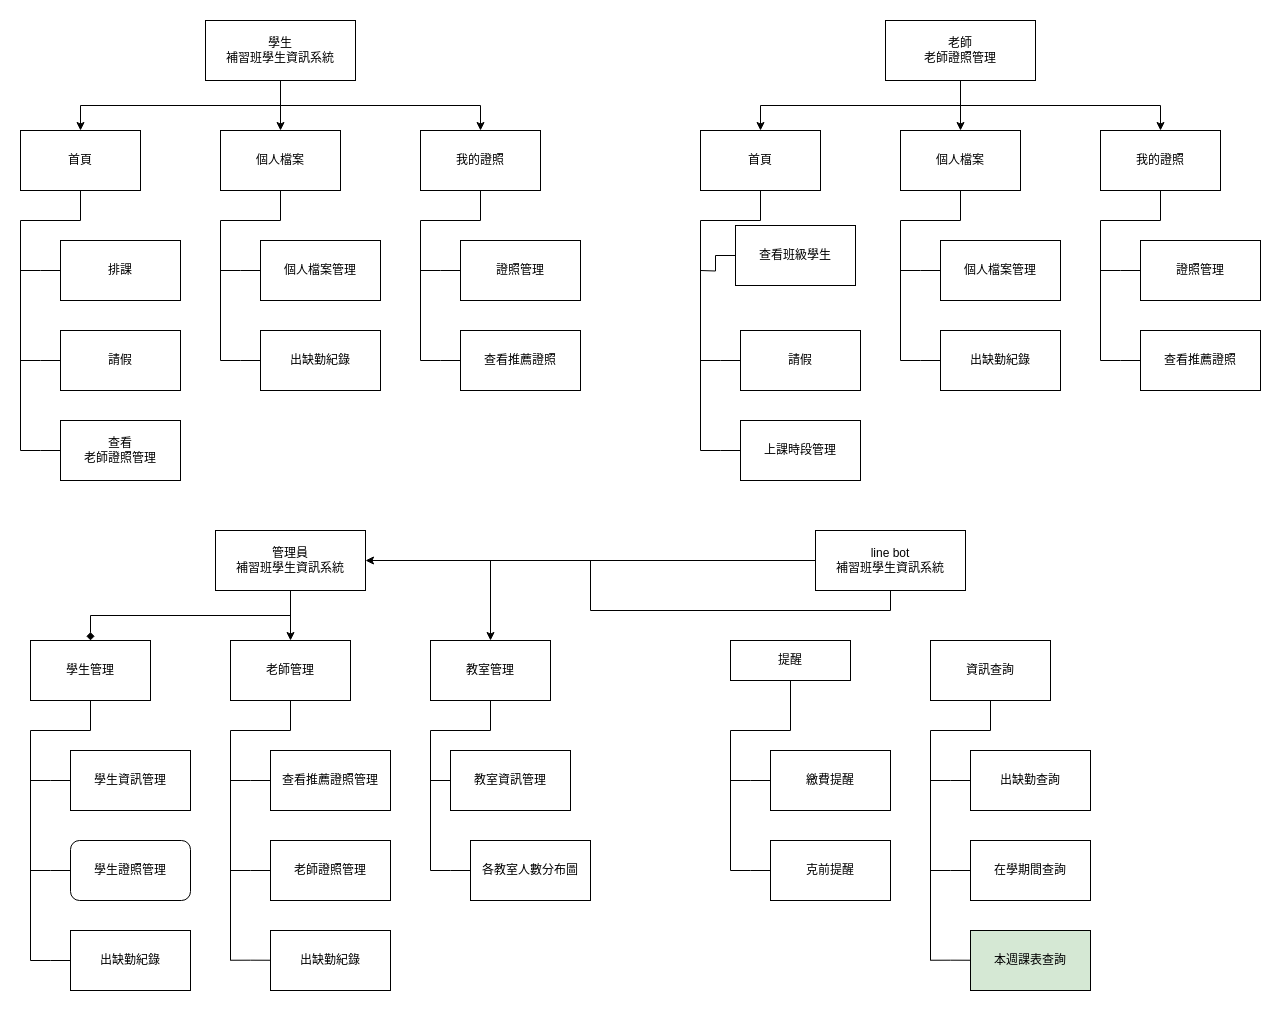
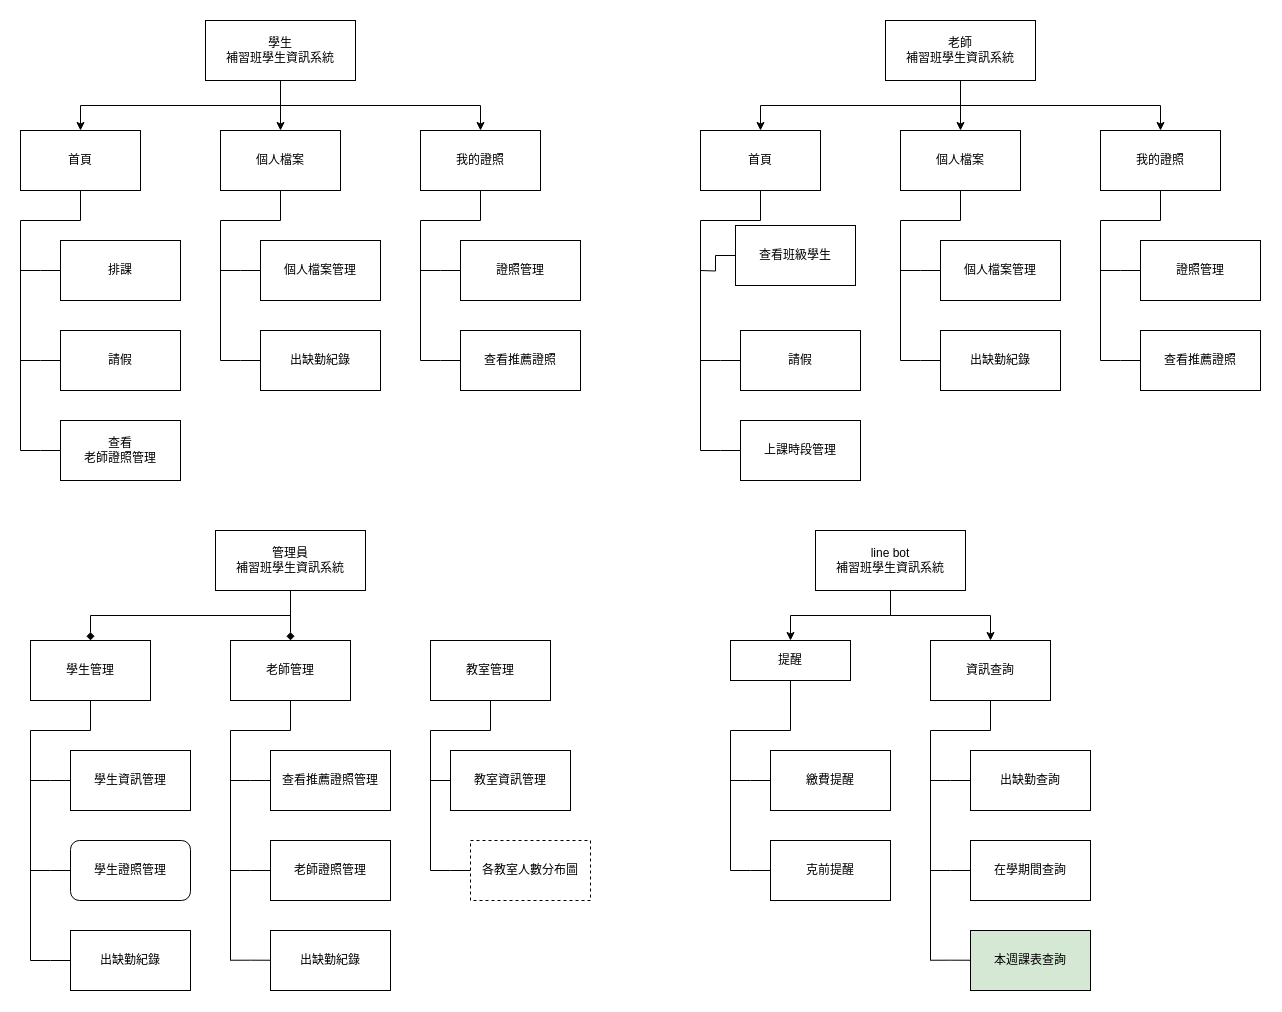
- <mxCell id="35" value="老師&lt;br&gt;老師證照管理" style="rounded=0;whiteSpace=wrap;html=1;" parent="31" vertex="1"><mxGeometry x="185" width="150" height="60" as="geometry" /></mxCell>
+ <mxCell id="35" value="老師&lt;br&gt;補習班學生資訊系統" style="rounded=0;whiteSpace=wrap;html=1;" parent="31" vertex="1"><mxGeometry x="185" width="150" height="60" as="geometry" /></mxCell>
- <mxCell id="91" style="edgeStyle=orthogonalEdgeStyle;rounded=0;orthogonalLoop=1;jettySize=auto;html=1;" parent="1" source="92" target="85" edge="1"><mxGeometry relative="1" as="geometry" /></mxCell>
+ <mxCell id="91" style="edgeStyle=orthogonalEdgeStyle;rounded=0;orthogonalLoop=1;jettySize=auto;html=1;entryX=0.5;entryY=0;entryDx=0;entryDy=0;" parent="1" source="92" target="100" edge="1"><mxGeometry relative="1" as="geometry" /></mxCell>
- <mxCell id="90" style="edgeStyle=orthogonalEdgeStyle;rounded=0;orthogonalLoop=1;jettySize=auto;html=1;exitX=0.5;exitY=1;exitDx=0;exitDy=0;" parent="1" source="92" target="63" edge="1"><mxGeometry relative="1" as="geometry" /></mxCell>
+ <mxCell id="90" style="edgeStyle=orthogonalEdgeStyle;rounded=0;orthogonalLoop=1;jettySize=auto;html=1;entryX=0.5;entryY=0;entryDx=0;entryDy=0;exitX=0.5;exitY=1;exitDx=0;exitDy=0;" parent="1" source="92" target="94" edge="1"><mxGeometry relative="1" as="geometry" /></mxCell>
- <mxCell id="62" style="edgeStyle=orthogonalEdgeStyle;rounded=0;orthogonalLoop=1;jettySize=auto;html=1;entryX=0.5;entryY=0;entryDx=0;entryDy=0;" parent="60" source="63" target="76" edge="1"><mxGeometry relative="1" as="geometry" /></mxCell>
+ <mxCell id="62" style="edgeStyle=orthogonalEdgeStyle;rounded=0;orthogonalLoop=1;jettySize=auto;html=1;entryX=0.5;entryY=0;entryDx=0;entryDy=0;endArrow=diamond;" parent="60" source="63" target="76" edge="1"><mxGeometry relative="1" as="geometry" /></mxCell>
- <mxCell id="89" value="各教室人數分布圖" style="rounded=0;whiteSpace=wrap;html=1;" parent="83" vertex="1"><mxGeometry x="40" y="200" width="120" height="60" as="geometry" /></mxCell>
+ <mxCell id="89" value="各教室人數分布圖" style="rounded=0;whiteSpace=wrap;html=1;dashed=1;" parent="83" vertex="1"><mxGeometry x="40" y="200" width="120" height="60" as="geometry" /></mxCell>
